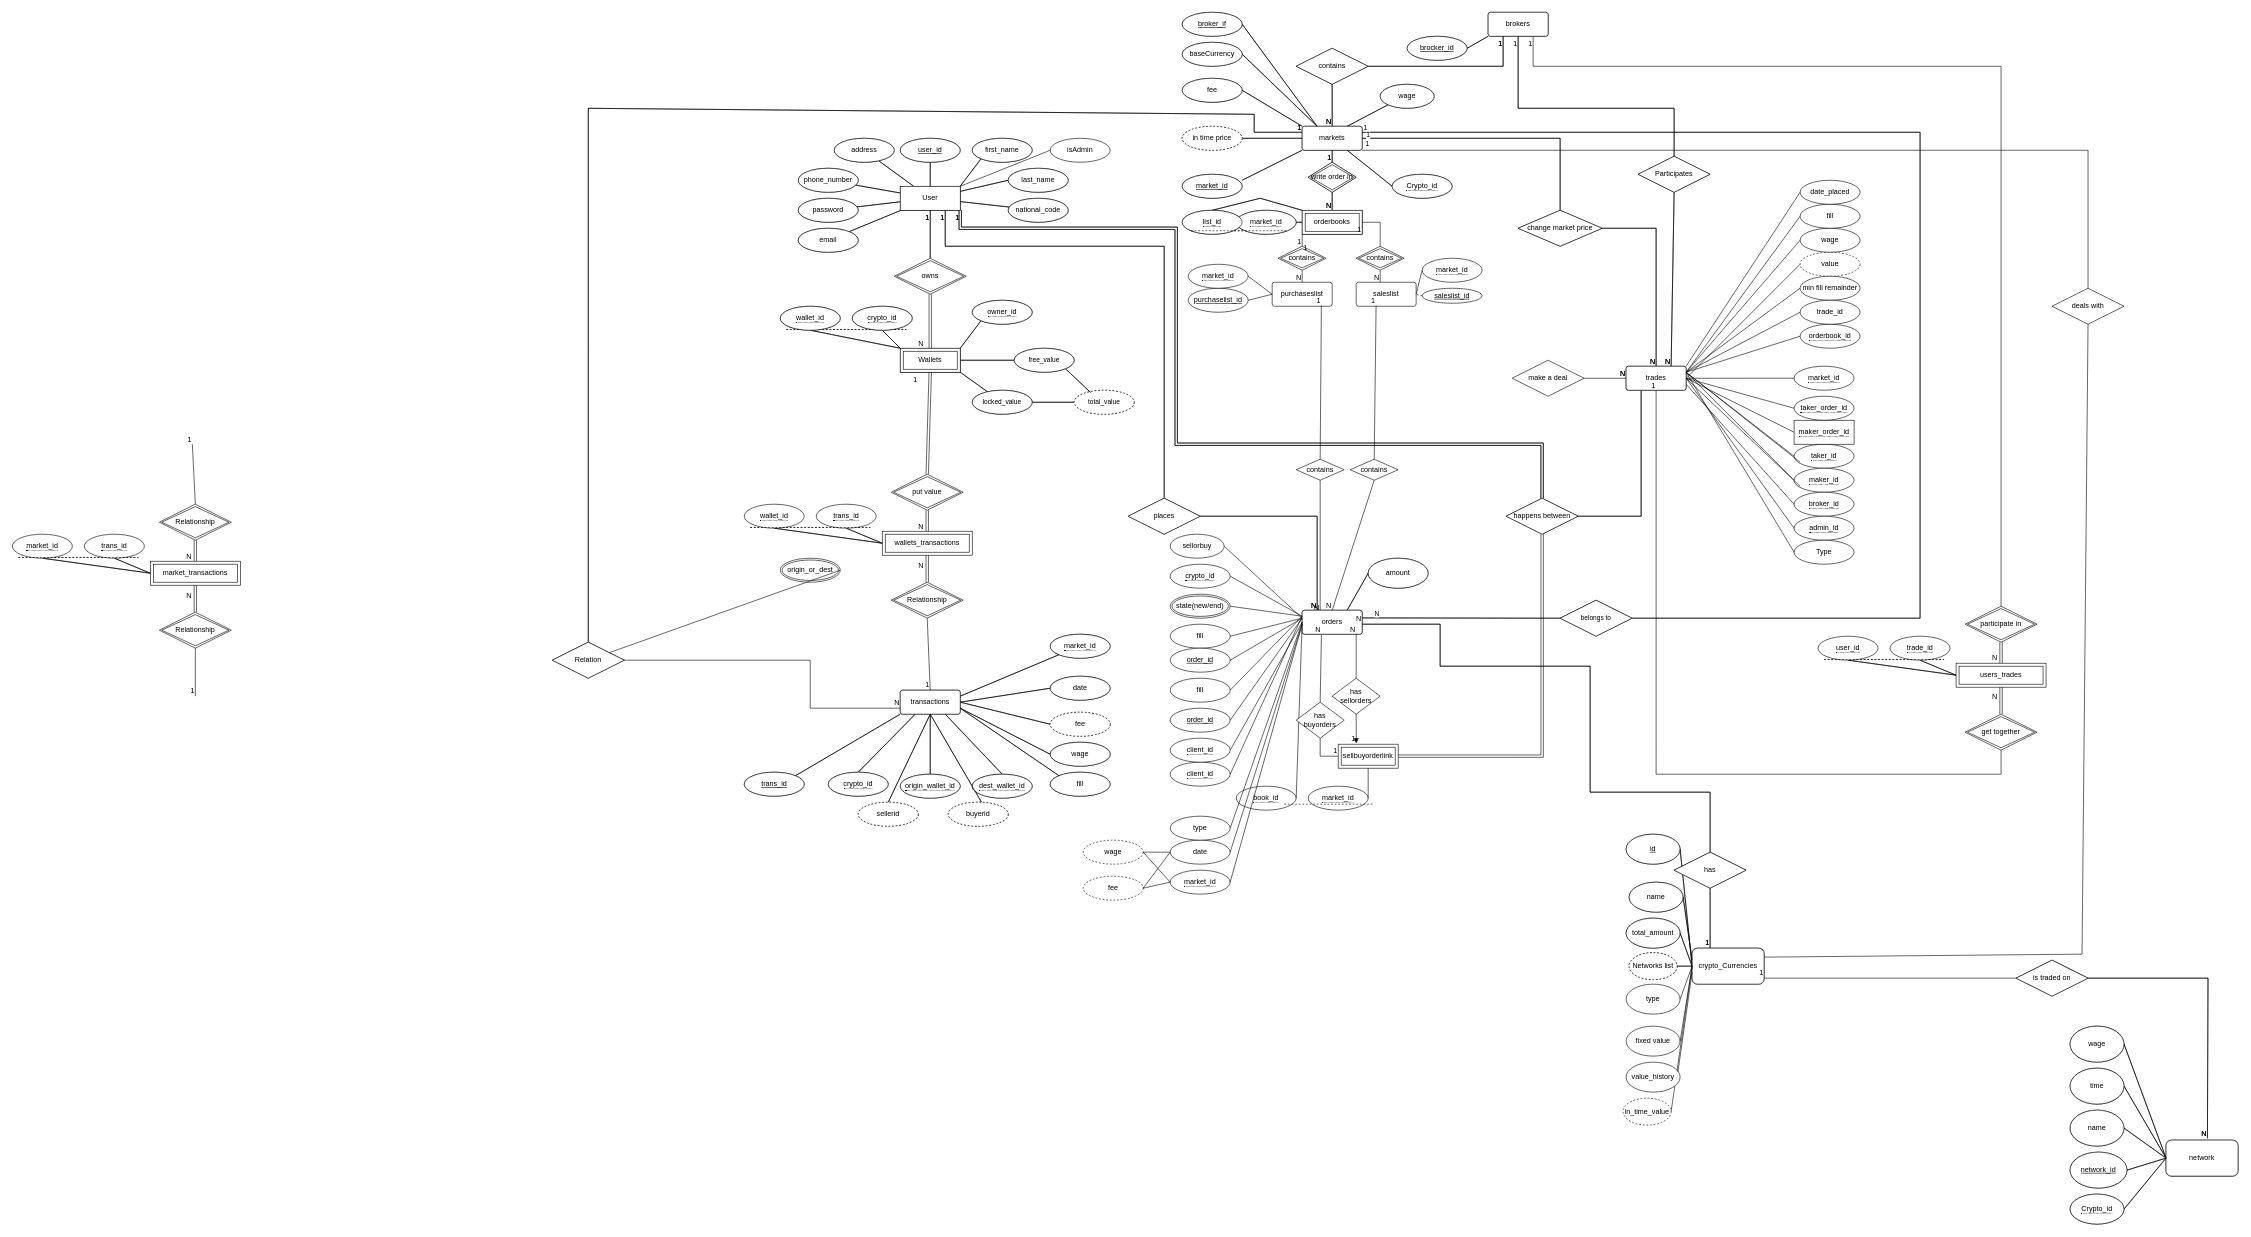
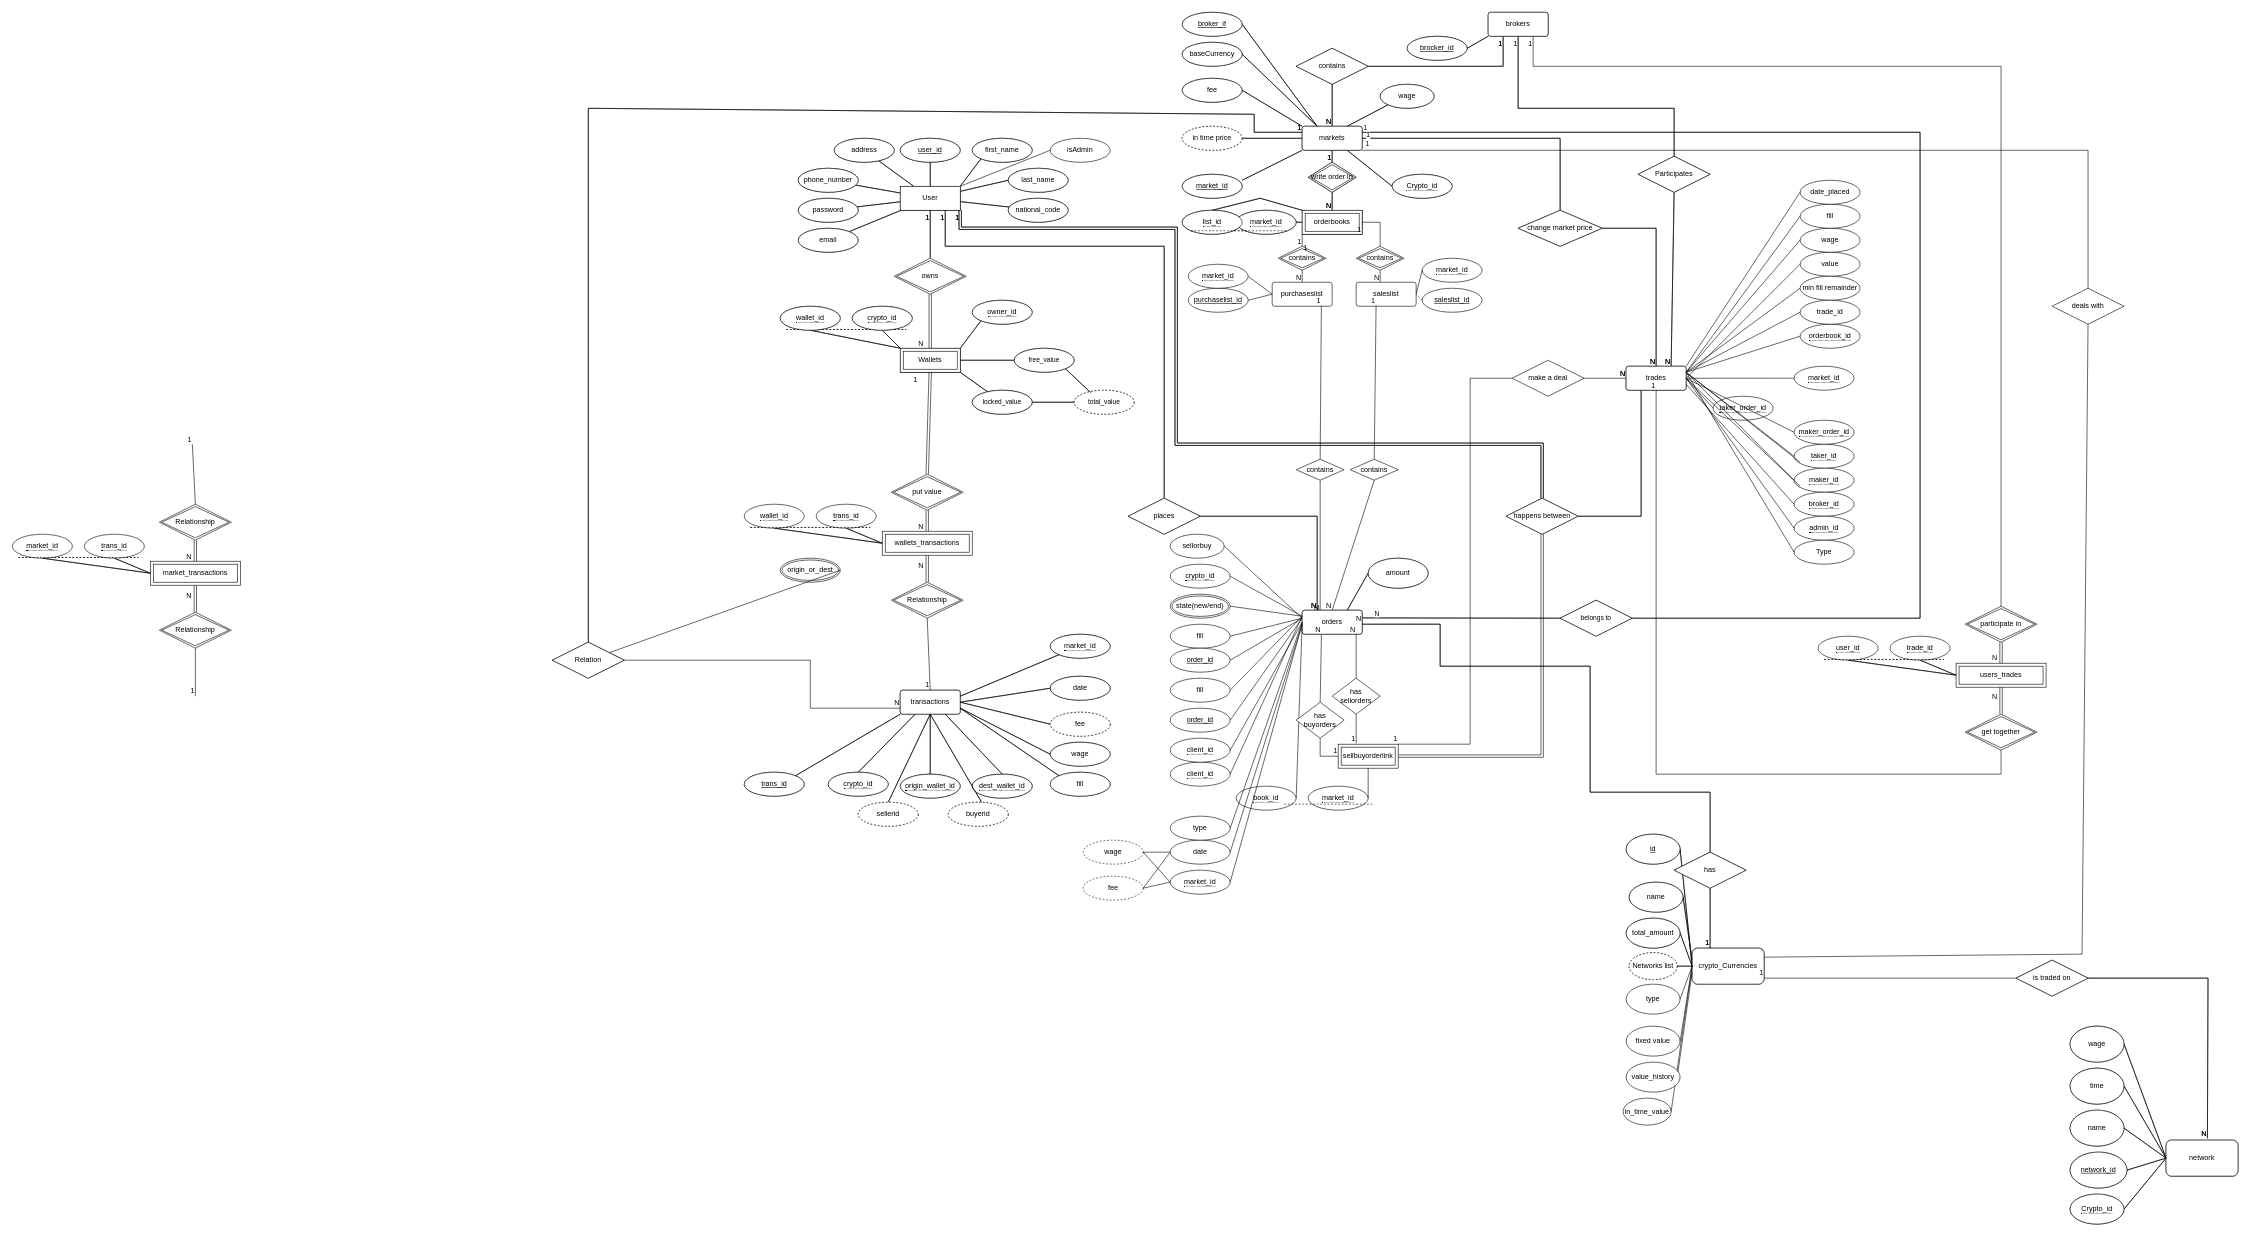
- <mxCell id="147" value="value" style="ellipse;whiteSpace=wrap;html=1;align=center;dashed=1;" parent="1" vertex="1"><mxGeometry x="3000" y="420" width="100" height="40" as="geometry" /></mxCell>
+ <mxCell id="147" value="value" style="ellipse;whiteSpace=wrap;html=1;align=center;" parent="1" vertex="1"><mxGeometry x="3000" y="420" width="100" height="40" as="geometry" /></mxCell>
- <mxCell id="403" value="saleslist_id" style="ellipse;whiteSpace=wrap;html=1;align=center;fontStyle=4;" parent="1" vertex="1"><mxGeometry x="2370" y="480" width="100" height="25" as="geometry" /></mxCell>
+ <mxCell id="403" value="saleslist_id" style="ellipse;whiteSpace=wrap;html=1;align=center;fontStyle=4;" parent="1" vertex="1"><mxGeometry x="2370" y="480" width="100" height="40" as="geometry" /></mxCell>
- <mxCell id="345" value="&lt;span style=&quot;border-bottom: 1px dotted&quot;&gt;taker_order_id&lt;br&gt;&lt;/span&gt;" style="ellipse;whiteSpace=wrap;html=1;align=center;" parent="1" vertex="1"><mxGeometry x="2990" y="660" width="100" height="40" as="geometry" /></mxCell>
+ <mxCell id="345" value="&lt;span style=&quot;border-bottom: 1px dotted&quot;&gt;taker_order_id&lt;br&gt;&lt;/span&gt;" style="ellipse;whiteSpace=wrap;html=1;align=center;" parent="1" vertex="1"><mxGeometry x="2855" y="660" width="100" height="40" as="geometry" /></mxCell>
- <mxCell id="344" value="&lt;span style=&quot;border-bottom: 1px dotted&quot;&gt;maker_order_id&lt;br&gt;&lt;/span&gt;" style="whiteSpace=wrap;html=1;align=center;rounded=0;" parent="1" vertex="1"><mxGeometry x="2990" y="700" width="100" height="40" as="geometry" /></mxCell>
+ <mxCell id="344" value="&lt;span style=&quot;border-bottom: 1px dotted&quot;&gt;maker_order_id&lt;br&gt;&lt;/span&gt;" style="ellipse;whiteSpace=wrap;html=1;align=center;" parent="1" vertex="1"><mxGeometry x="2990" y="700" width="100" height="40" as="geometry" /></mxCell>
+ <mxCell id="340" value="" style="endArrow=none;html=1;rounded=0;exitX=0;exitY=0.5;exitDx=0;exitDy=0;entryX=1;entryY=0;entryDx=0;entryDy=0;" parent="1" source="224" target="414" edge="1"><mxGeometry relative="1" as="geometry"><mxPoint x="2740" y="720" as="sourcePoint" /><mxPoint x="2340" y="1250" as="targetPoint" /><Array as="points"><mxPoint x="2450" y="630" /><mxPoint x="2450" y="1240" /></Array></mxGeometry></mxCell>
+ <mxCell id="341" value="1" style="resizable=0;html=1;whiteSpace=wrap;align=right;verticalAlign=bottom;" parent="340" connectable="0" vertex="1"><mxGeometry x="1" relative="1" as="geometry" /></mxCell>
- <mxCell id="426" value="" style="endArrow=block;html=1;rounded=0;entryX=0.301;entryY=-0.036;entryDx=0;entryDy=0;exitX=0.5;exitY=1;exitDx=0;exitDy=0;entryPerimeter=0;" parent="1" source="423" target="414" edge="1"><mxGeometry relative="1" as="geometry"><mxPoint x="2240" y="1110" as="sourcePoint" /><mxPoint x="2400" y="1110" as="targetPoint" /></mxGeometry></mxCell>
+ <mxCell id="426" value="" style="endArrow=none;html=1;rounded=0;entryX=0.301;entryY=-0.036;entryDx=0;entryDy=0;exitX=0.5;exitY=1;exitDx=0;exitDy=0;entryPerimeter=0;" parent="1" source="423" target="414" edge="1"><mxGeometry relative="1" as="geometry"><mxPoint x="2240" y="1110" as="sourcePoint" /><mxPoint x="2400" y="1110" as="targetPoint" /></mxGeometry></mxCell>
- <mxCell id="314" value="in_time_value" style="ellipse;whiteSpace=wrap;html=1;align=center;dashed=1;" parent="1" vertex="1"><mxGeometry x="2705" y="1830" width="80" height="45" as="geometry" /></mxCell>
+ <mxCell id="314" value="in_time_value" style="ellipse;whiteSpace=wrap;html=1;align=center;dashed=0;" parent="1" vertex="1"><mxGeometry x="2705" y="1830" width="80" height="45" as="geometry" /></mxCell>
